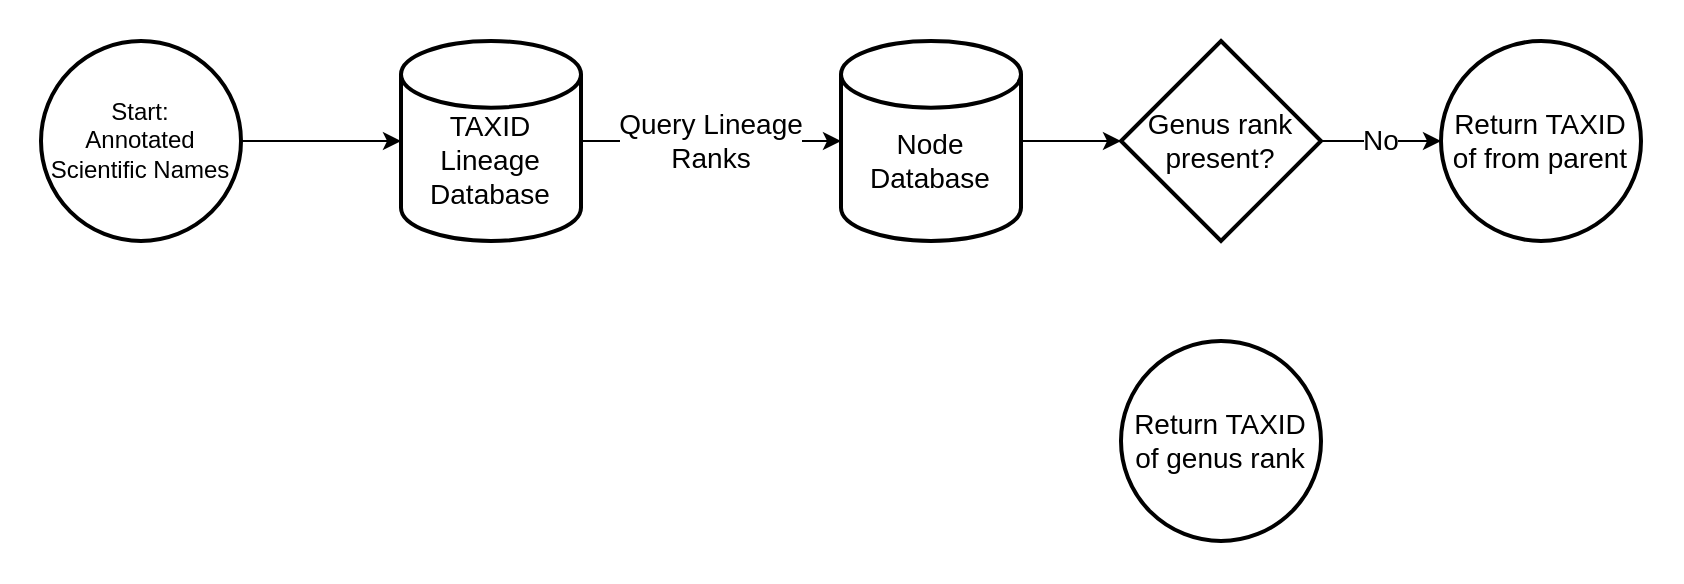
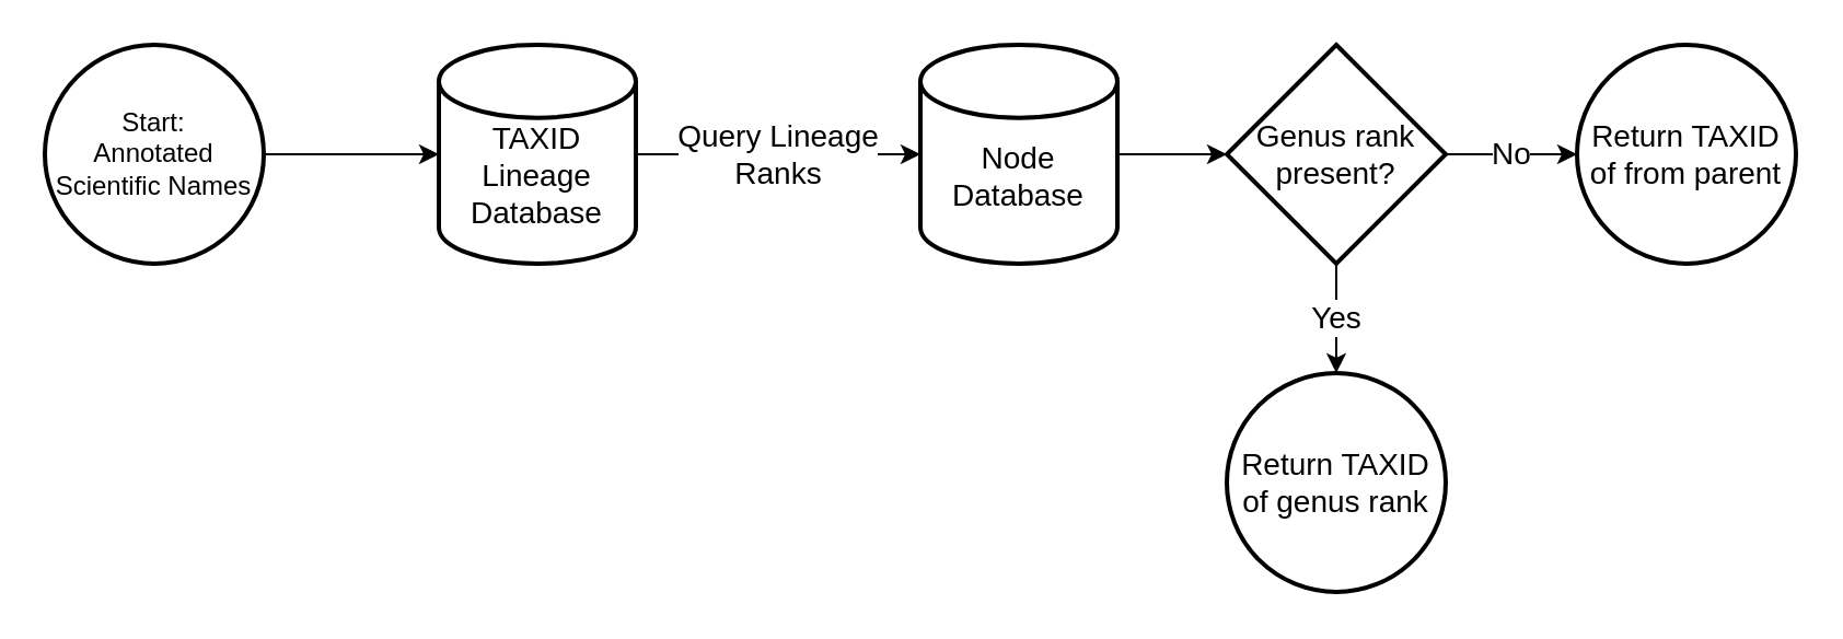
+ <mxCell id="9" value="Yes" style="edgeStyle=orthogonalEdgeStyle;rounded=0;orthogonalLoop=1;jettySize=auto;html=1;exitX=0.5;exitY=1;exitDx=0;exitDy=0;exitPerimeter=0;entryX=0.5;entryY=0;entryDx=0;entryDy=0;entryPerimeter=0;fontFamily=Helvetica;fontSize=14;" edge="1" parent="1" source="10" target="12"><mxGeometry relative="1" as="geometry" /></mxCell>
